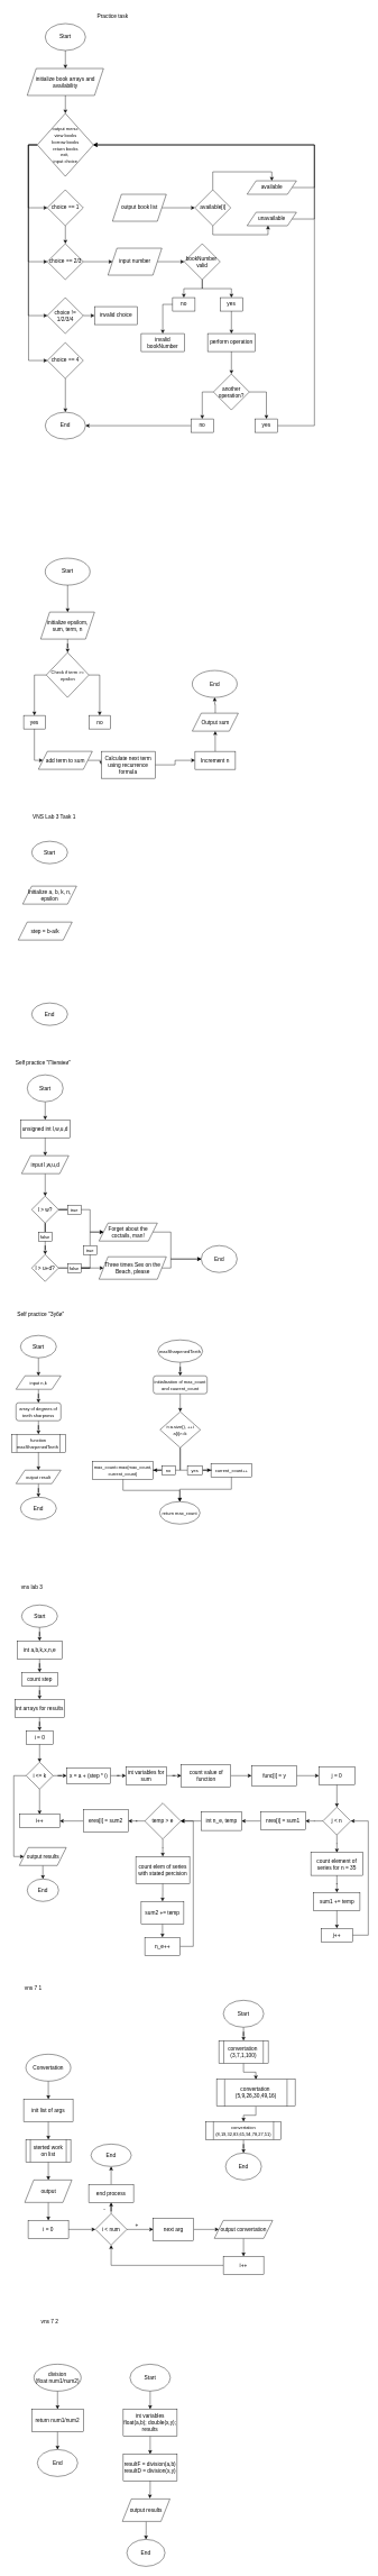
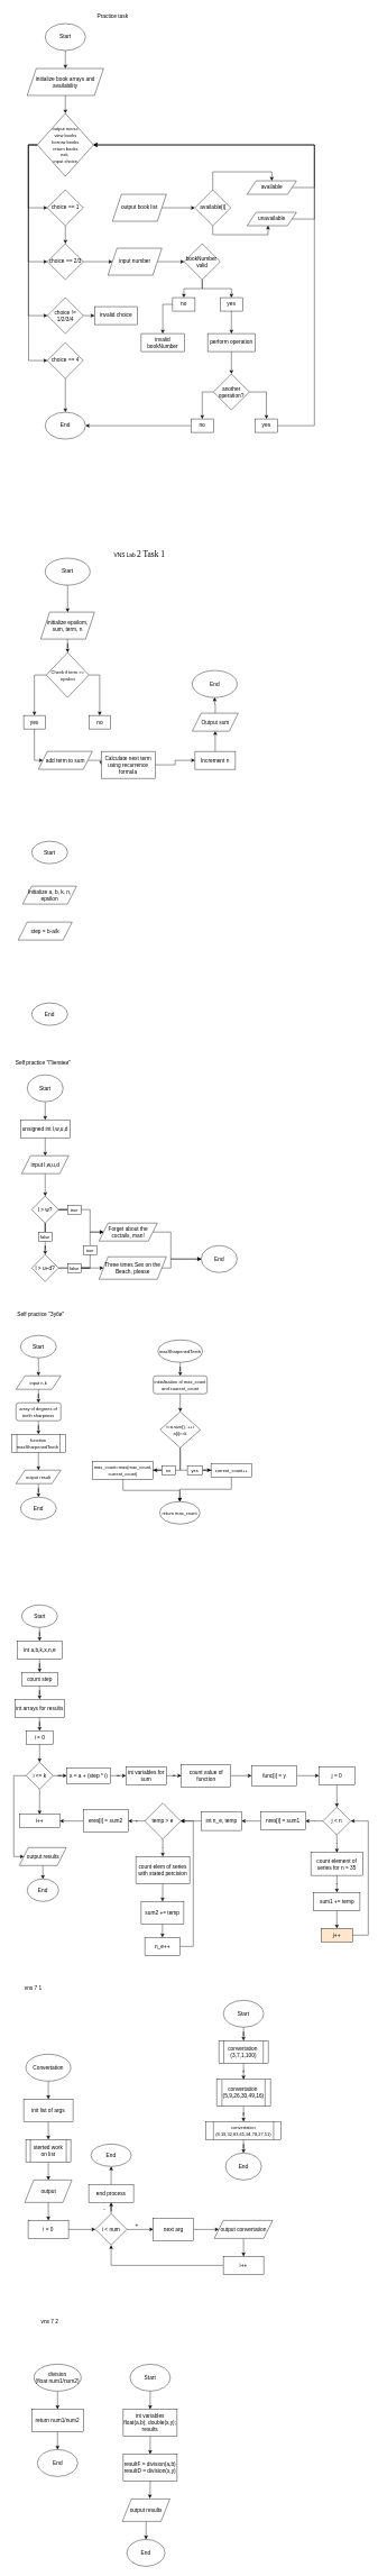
+ <mxCell id="69" value="VNS Lab &lt;span style=&quot;font-size:14.0pt;&lt;br/&gt;line-height:115%;font-family:&amp;quot;Times New Roman&amp;quot;,serif;mso-fareast-font-family:&lt;br/&gt;Aptos;mso-fareast-theme-font:minor-latin;mso-ansi-language:UK;mso-fareast-language:&lt;br/&gt;EN-US;mso-bidi-language:AR-SA&quot;&gt;2&lt;/span&gt;&lt;span style=&quot;font-size:14.0pt;&lt;br/&gt;line-height:115%;font-family:&amp;quot;Times New Roman&amp;quot;,serif;mso-fareast-font-family:&lt;br/&gt;Aptos;mso-fareast-theme-font:minor-latin;mso-ansi-language:EN-US;mso-fareast-language:&lt;br/&gt;EN-US;mso-bidi-language:AR-SA&quot; lang=&quot;EN-US&quot;&gt; Task 1&lt;/span&gt;" style="text;html=1;align=center;verticalAlign=middle;resizable=0;points=[];autosize=1;strokeColor=none;fillColor=none;" vertex="1" parent="1"><mxGeometry x="240" y="1215" width="140" height="40" as="geometry" /></mxCell>
- <mxCell id="70" value="&lt;p class=&quot;MsoNormal&quot;&gt;VNS Lab 3 Task 1&lt;/p&gt;" style="text;html=1;align=center;verticalAlign=middle;resizable=0;points=[];autosize=1;strokeColor=none;fillColor=none;" vertex="1" parent="1"><mxGeometry x="60" y="1792" width="120" height="50" as="geometry" /></mxCell>
- <mxCell id="128" value="vns lab 3" style="text;html=1;align=center;verticalAlign=middle;resizable=0;points=[];autosize=1;strokeColor=none;fillColor=none;" vertex="1" parent="1"><mxGeometry x="35" y="3519" width="70" height="30" as="geometry" /></mxCell>
- <mxCell id="165" value="j++" style="rounded=0;whiteSpace=wrap;html=1;" vertex="1" parent="1"><mxGeometry x="715" y="4292" width="70" height="30" as="geometry" /></mxCell>
+ <mxCell id="165" value="j++" style="rounded=0;whiteSpace=wrap;html=1;fillColor=#ffe6cc;" vertex="1" parent="1"><mxGeometry x="715" y="4292" width="70" height="30" as="geometry" /></mxCell>
- <mxCell id="213" value="convertation&amp;nbsp;&lt;br&gt;(5,9,26,30,49,16)" style="shape=process;whiteSpace=wrap;html=1;backgroundOutline=1;" vertex="1" parent="1"><mxGeometry x="482" y="4628" width="175" height="60" as="geometry" /></mxCell>
+ <mxCell id="213" value="convertation&amp;nbsp;&lt;br&gt;(5,9,26,30,49,16)" style="shape=process;whiteSpace=wrap;html=1;backgroundOutline=1;" vertex="1" parent="1"><mxGeometry x="482" y="4628" width="120" height="60" as="geometry" /></mxCell>
